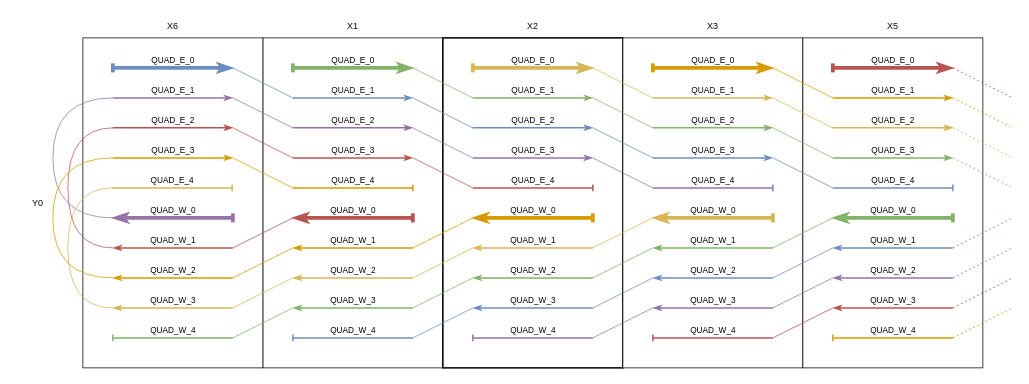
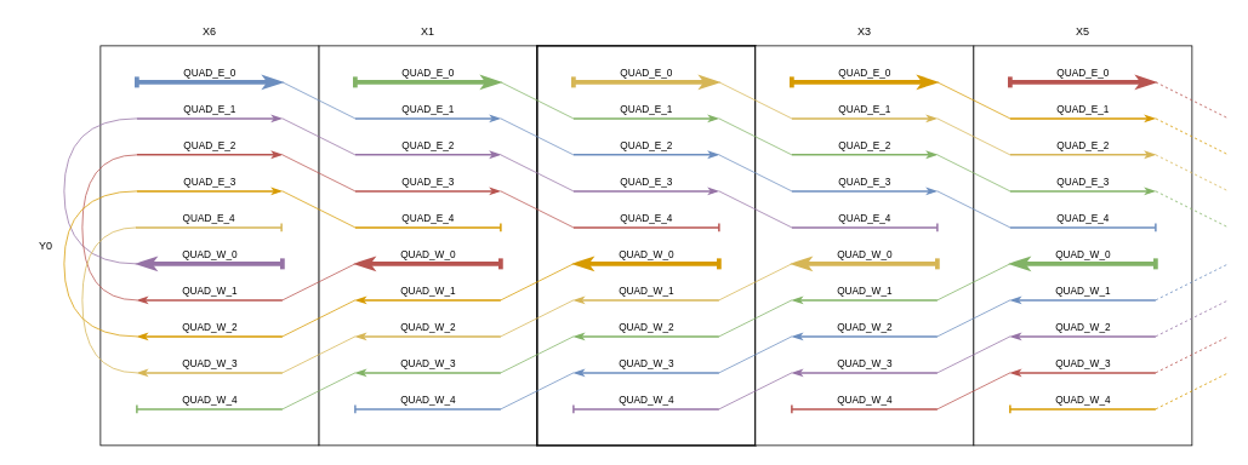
- <mxCell id="54" value="X2" style="text;html=1;align=center;verticalAlign=middle;whiteSpace=wrap;rounded=0;" parent="1" vertex="1"><mxGeometry x="680" y="20" width="60" height="30" as="geometry" /></mxCell>
